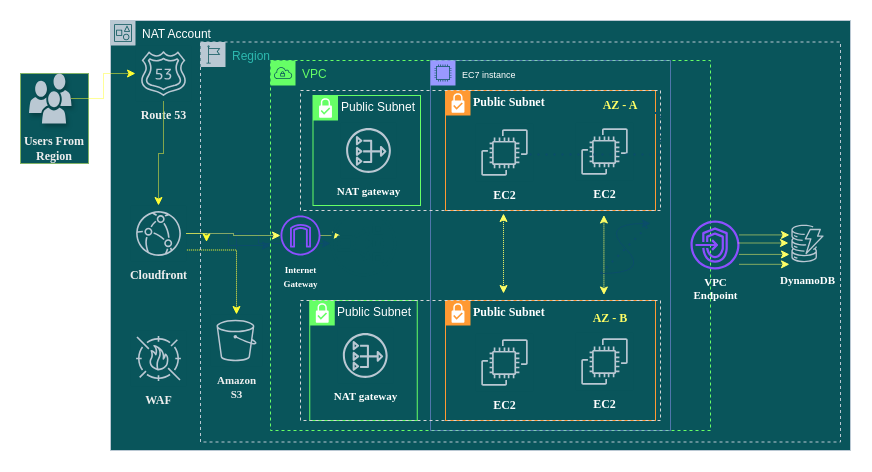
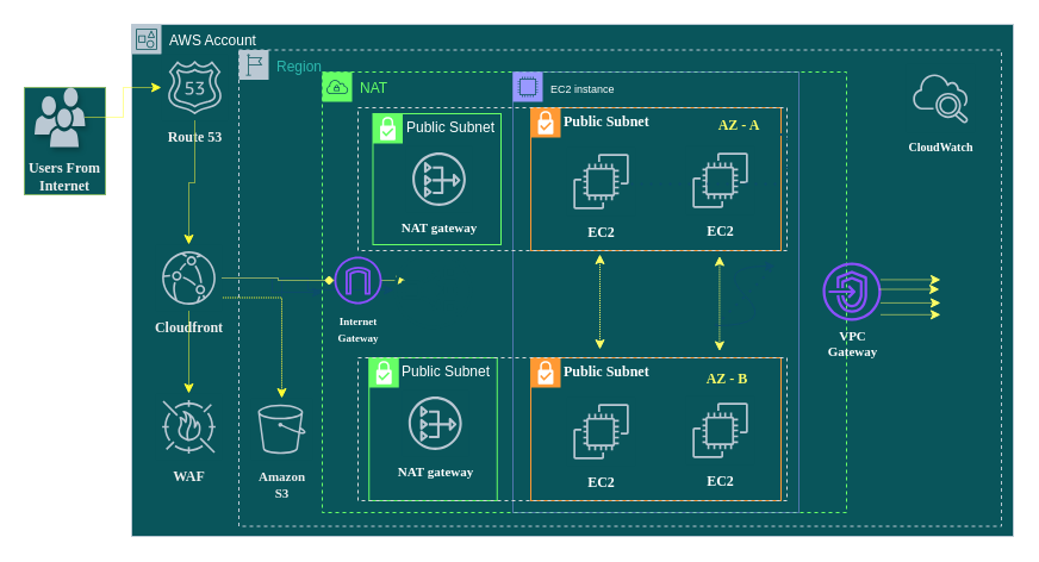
- <mxCell id="2" value="NAT Account" style="points=[[0,0],[0.25,0],[0.5,0],[0.75,0],[1,0],[1,0.25],[1,0.5],[1,0.75],[1,1],[0.75,1],[0.5,1],[0.25,1],[0,1],[0,0.75],[0,0.5],[0,0.25]];outlineConnect=0;html=1;whiteSpace=wrap;fontSize=12;fontStyle=0;container=1;pointerEvents=0;collapsible=0;recursiveResize=0;shape=mxgraph.aws4.group;grIcon=mxgraph.aws4.group_account;strokeColor=#BAC8D3;fillColor=#09555B;verticalAlign=top;align=left;spacingLeft=30;dashed=0;labelBackgroundColor=none;fontColor=#FFFFFF;" parent="1" vertex="1"><mxGeometry x="110" y="20" width="740" height="430" as="geometry" /></mxCell>
+ <mxCell id="2" value="AWS Account" style="points=[[0,0],[0.25,0],[0.5,0],[0.75,0],[1,0],[1,0.25],[1,0.5],[1,0.75],[1,1],[0.75,1],[0.5,1],[0.25,1],[0,1],[0,0.75],[0,0.5],[0,0.25]];outlineConnect=0;html=1;whiteSpace=wrap;fontSize=12;fontStyle=0;container=1;pointerEvents=0;collapsible=0;recursiveResize=0;shape=mxgraph.aws4.group;grIcon=mxgraph.aws4.group_account;strokeColor=#BAC8D3;fillColor=#09555B;verticalAlign=top;align=left;spacingLeft=30;dashed=0;labelBackgroundColor=none;fontColor=#FFFFFF;" parent="1" vertex="1"><mxGeometry x="110" y="20" width="740" height="430" as="geometry" /></mxCell>
- <mxCell id="17" value="&lt;font color=&quot;#66ff66&quot;&gt;VPC&lt;/font&gt;" style="sketch=0;outlineConnect=0;gradientColor=none;html=1;whiteSpace=wrap;fontSize=12;fontStyle=0;shape=mxgraph.aws4.group;grIcon=mxgraph.aws4.group_vpc;strokeColor=#66FF66;fillColor=none;verticalAlign=top;align=left;spacingLeft=30;fontColor=#879196;dashed=1;" parent="2" vertex="1"><mxGeometry x="160" y="40" width="440" height="370" as="geometry" /></mxCell>
+ <mxCell id="17" value="&lt;font color=&quot;#66ff66&quot;&gt;NAT&lt;/font&gt;" style="sketch=0;outlineConnect=0;gradientColor=none;html=1;whiteSpace=wrap;fontSize=12;fontStyle=0;shape=mxgraph.aws4.group;grIcon=mxgraph.aws4.group_vpc;strokeColor=#66FF66;fillColor=none;verticalAlign=top;align=left;spacingLeft=30;fontColor=#879196;dashed=1;" parent="2" vertex="1"><mxGeometry x="160" y="40" width="440" height="370" as="geometry" /></mxCell>
- <mxCell id="23" value="&lt;font color=&quot;#ffffff&quot; style=&quot;font-size: 9px;&quot;&gt;EC7 instance&amp;nbsp;&lt;/font&gt;" style="points=[[0,0],[0.25,0],[0.5,0],[0.75,0],[1,0],[1,0.25],[1,0.5],[1,0.75],[1,1],[0.75,1],[0.5,1],[0.25,1],[0,1],[0,0.75],[0,0.5],[0,0.25]];outlineConnect=0;gradientColor=none;html=1;whiteSpace=wrap;fontSize=12;fontStyle=0;container=1;pointerEvents=0;collapsible=0;recursiveResize=0;shape=mxgraph.aws4.group;grIcon=mxgraph.aws4.group_ec2_instance_contents;strokeColor=#9999FF;fillColor=none;verticalAlign=top;align=left;spacingLeft=30;fontColor=#D86613;dashed=1;dashPattern=1 1;" parent="2" vertex="1"><mxGeometry x="320" y="40" width="240" height="370" as="geometry" /></mxCell>
+ <mxCell id="23" value="&lt;font color=&quot;#ffffff&quot; style=&quot;font-size: 9px;&quot;&gt;EC2 instance&amp;nbsp;&lt;/font&gt;" style="points=[[0,0],[0.25,0],[0.5,0],[0.75,0],[1,0],[1,0.25],[1,0.5],[1,0.75],[1,1],[0.75,1],[0.5,1],[0.25,1],[0,1],[0,0.75],[0,0.5],[0,0.25]];outlineConnect=0;gradientColor=none;html=1;whiteSpace=wrap;fontSize=12;fontStyle=0;container=1;pointerEvents=0;collapsible=0;recursiveResize=0;shape=mxgraph.aws4.group;grIcon=mxgraph.aws4.group_ec2_instance_contents;strokeColor=#9999FF;fillColor=none;verticalAlign=top;align=left;spacingLeft=30;fontColor=#D86613;dashed=1;dashPattern=1 1;" parent="2" vertex="1"><mxGeometry x="320" y="40" width="240" height="370" as="geometry" /></mxCell>
+ <mxCell id="36" value="CloudWatch" style="sketch=0;points=[[0,0,0],[0.25,0,0],[0.5,0,0],[0.75,0,0],[1,0,0],[0,1,0],[0.25,1,0],[0.5,1,0],[0.75,1,0],[1,1,0],[0,0.25,0],[0,0.5,0],[0,0.75,0],[1,0.25,0],[1,0.5,0],[1,0.75,0]];points=[[0,0,0],[0.25,0,0],[0.5,0,0],[0.75,0,0],[1,0,0],[0,1,0],[0.25,1,0],[0.5,1,0],[0.75,1,0],[1,1,0],[0,0.25,0],[0,0.5,0],[0,0.75,0],[1,0.25,0],[1,0.5,0],[1,0.75,0]];outlineConnect=0;fontColor=#FFFFFF;fillColor=#09555B;strokeColor=#BAC8D3;dashed=0;verticalLabelPosition=bottom;verticalAlign=top;align=center;html=1;fontSize=10;fontStyle=1;aspect=fixed;shape=mxgraph.aws4.resourceIcon;resIcon=mxgraph.aws4.cloudwatch_2;fontFamily=Tahoma;" parent="2" vertex="1"><mxGeometry x="650" y="33" width="58" height="58" as="geometry" /></mxCell>
- <mxCell id="49" value="&lt;h4&gt;&lt;font face=&quot;Tahoma&quot;&gt;Users From Region&lt;/font&gt;&lt;/h4&gt;" style="text;strokeColor=none;align=center;fillColor=none;html=1;verticalAlign=middle;whiteSpace=wrap;rounded=0;movable=1;resizable=1;rotatable=1;deletable=1;editable=1;locked=0;connectable=1;labelBackgroundColor=none;fontColor=#EEEEEE;" parent="47" vertex="1"><mxGeometry y="60.0" width="68" height="30.0" as="geometry" /></mxCell>
+ <mxCell id="49" value="&lt;h4&gt;&lt;font face=&quot;Tahoma&quot;&gt;Users From Internet&lt;/font&gt;&lt;/h4&gt;" style="text;strokeColor=none;align=center;fillColor=none;html=1;verticalAlign=middle;whiteSpace=wrap;rounded=0;movable=1;resizable=1;rotatable=1;deletable=1;editable=1;locked=0;connectable=1;labelBackgroundColor=none;fontColor=#EEEEEE;" parent="47" vertex="1"><mxGeometry y="60.0" width="68" height="30.0" as="geometry" /></mxCell>
- <mxCell id="15" style="edgeStyle=orthogonalEdgeStyle;rounded=0;orthogonalLoop=1;jettySize=auto;html=1;strokeColor=#FFFF33;dashed=1;dashPattern=1 1;" parent="2" source="11" target="45" edge="1"><mxGeometry relative="1" as="geometry" /></mxCell>
+ <mxCell id="15" style="edgeStyle=orthogonalEdgeStyle;rounded=0;orthogonalLoop=1;jettySize=auto;html=1;entryX=0.5;entryY=0;entryDx=0;entryDy=0;entryPerimeter=0;strokeColor=#FFFF33;dashed=1;dashPattern=1 1;" parent="2" source="11" target="3" edge="1"><mxGeometry relative="1" as="geometry" /></mxCell>
- <mxCell id="44" value="" style="edgeStyle=orthogonalEdgeStyle;rounded=0;orthogonalLoop=1;jettySize=auto;html=1;strokeColor=#FFFF66;dashed=1;dashPattern=1 1;endArrow=classic;endFill=1;strokeWidth=1;" edge="1" parent="2" source="11" target="43"><mxGeometry relative="1" as="geometry"><mxPoint x="330" y="262" as="targetPoint" /><mxPoint x="180" y="262" as="sourcePoint" /></mxGeometry></mxCell>
+ <mxCell id="44" value="" style="edgeStyle=orthogonalEdgeStyle;rounded=0;orthogonalLoop=1;jettySize=auto;html=1;strokeColor=#FFFF66;dashed=1;dashPattern=1 1;endArrow=diamond;endFill=1;strokeWidth=1;" edge="1" parent="2" source="11" target="43"><mxGeometry relative="1" as="geometry"><mxPoint x="330" y="262" as="targetPoint" /><mxPoint x="180" y="262" as="sourcePoint" /></mxGeometry></mxCell>
- <mxCell id="37" value="DynamoDB" style="sketch=0;points=[[0,0,0],[0.25,0,0],[0.5,0,0],[0.75,0,0],[1,0,0],[0,1,0],[0.25,1,0],[0.5,1,0],[0.75,1,0],[1,1,0],[0,0.25,0],[0,0.5,0],[0,0.75,0],[1,0.25,0],[1,0.5,0],[1,0.75,0]];outlineConnect=0;fontColor=#FFFFFF;fillColor=#09555B;strokeColor=#BAC8D3;dashed=0;verticalLabelPosition=bottom;verticalAlign=top;align=center;html=1;fontSize=11;fontStyle=1;aspect=fixed;shape=mxgraph.aws4.resourceIcon;resIcon=mxgraph.aws4.dynamodb;fontFamily=Tahoma;" parent="2" vertex="1"><mxGeometry x="673.5" y="199.5" width="47" height="47" as="geometry" /></mxCell>
- <mxCell id="35" value="VPC &lt;br style=&quot;font-size: 11px;&quot;&gt;Endpoint" style="sketch=0;outlineConnect=0;fontColor=#FFFFFF;gradientColor=none;fillColor=#8C4FFF;strokeColor=none;dashed=0;verticalLabelPosition=bottom;verticalAlign=top;align=center;html=1;fontSize=11;fontStyle=1;aspect=fixed;pointerEvents=1;shape=mxgraph.aws4.endpoints;fontFamily=Tahoma;" parent="2" vertex="1"><mxGeometry x="580" y="200" width="49" height="49" as="geometry" /></mxCell>
+ <mxCell id="35" value="VPC &lt;br style=&quot;font-size: 11px;&quot;&gt;Gateway" style="sketch=0;outlineConnect=0;fontColor=#FFFFFF;gradientColor=none;fillColor=#8C4FFF;strokeColor=none;dashed=0;verticalLabelPosition=bottom;verticalAlign=top;align=center;html=1;fontSize=11;fontStyle=1;aspect=fixed;pointerEvents=1;shape=mxgraph.aws4.endpoints;fontFamily=Tahoma;" parent="2" vertex="1"><mxGeometry x="580" y="200" width="49" height="49" as="geometry" /></mxCell>
- <mxCell id="13" value="&lt;font style=&quot;font-size: 11px;&quot; face=&quot;Tahoma&quot;&gt;Amazon &lt;br&gt;S3&lt;/font&gt;" style="sketch=0;points=[[0,0,0],[0.25,0,0],[0.5,0,0],[0.75,0,0],[1,0,0],[0,1,0],[0.25,1,0],[0.5,1,0],[0.75,1,0],[1,1,0],[0,0.25,0],[0,0.5,0],[0,0.75,0],[1,0.25,0],[1,0.5,0],[1,0.75,0]];outlineConnect=0;fontColor=#EEEEEE;fillColor=#09555B;strokeColor=#BAC8D3;dashed=0;verticalLabelPosition=bottom;verticalAlign=top;align=center;html=1;fontSize=12;fontStyle=1;aspect=fixed;shape=mxgraph.aws4.resourceIcon;resIcon=mxgraph.aws4.s3;" parent="2" vertex="1"><mxGeometry x="100" y="294" width="52" height="52" as="geometry" /></mxCell>
+ <mxCell id="13" value="&lt;font style=&quot;font-size: 11px;&quot; face=&quot;Tahoma&quot;&gt;Amazon &lt;br&gt;S3&lt;/font&gt;" style="sketch=0;points=[[0,0,0],[0.25,0,0],[0.5,0,0],[0.75,0,0],[1,0,0],[0,1,0],[0.25,1,0],[0.5,1,0],[0.75,1,0],[1,1,0],[0,0.25,0],[0,0.5,0],[0,0.75,0],[1,0.25,0],[1,0.5,0],[1,0.75,0]];outlineConnect=0;fontColor=#EEEEEE;fillColor=#09555B;strokeColor=#BAC8D3;dashed=0;verticalLabelPosition=bottom;verticalAlign=top;align=center;html=1;fontSize=12;fontStyle=1;aspect=fixed;shape=mxgraph.aws4.resourceIcon;resIcon=mxgraph.aws4.s3;" parent="2" vertex="1"><mxGeometry x="100" y="314" width="52" height="52" as="geometry" /></mxCell>
